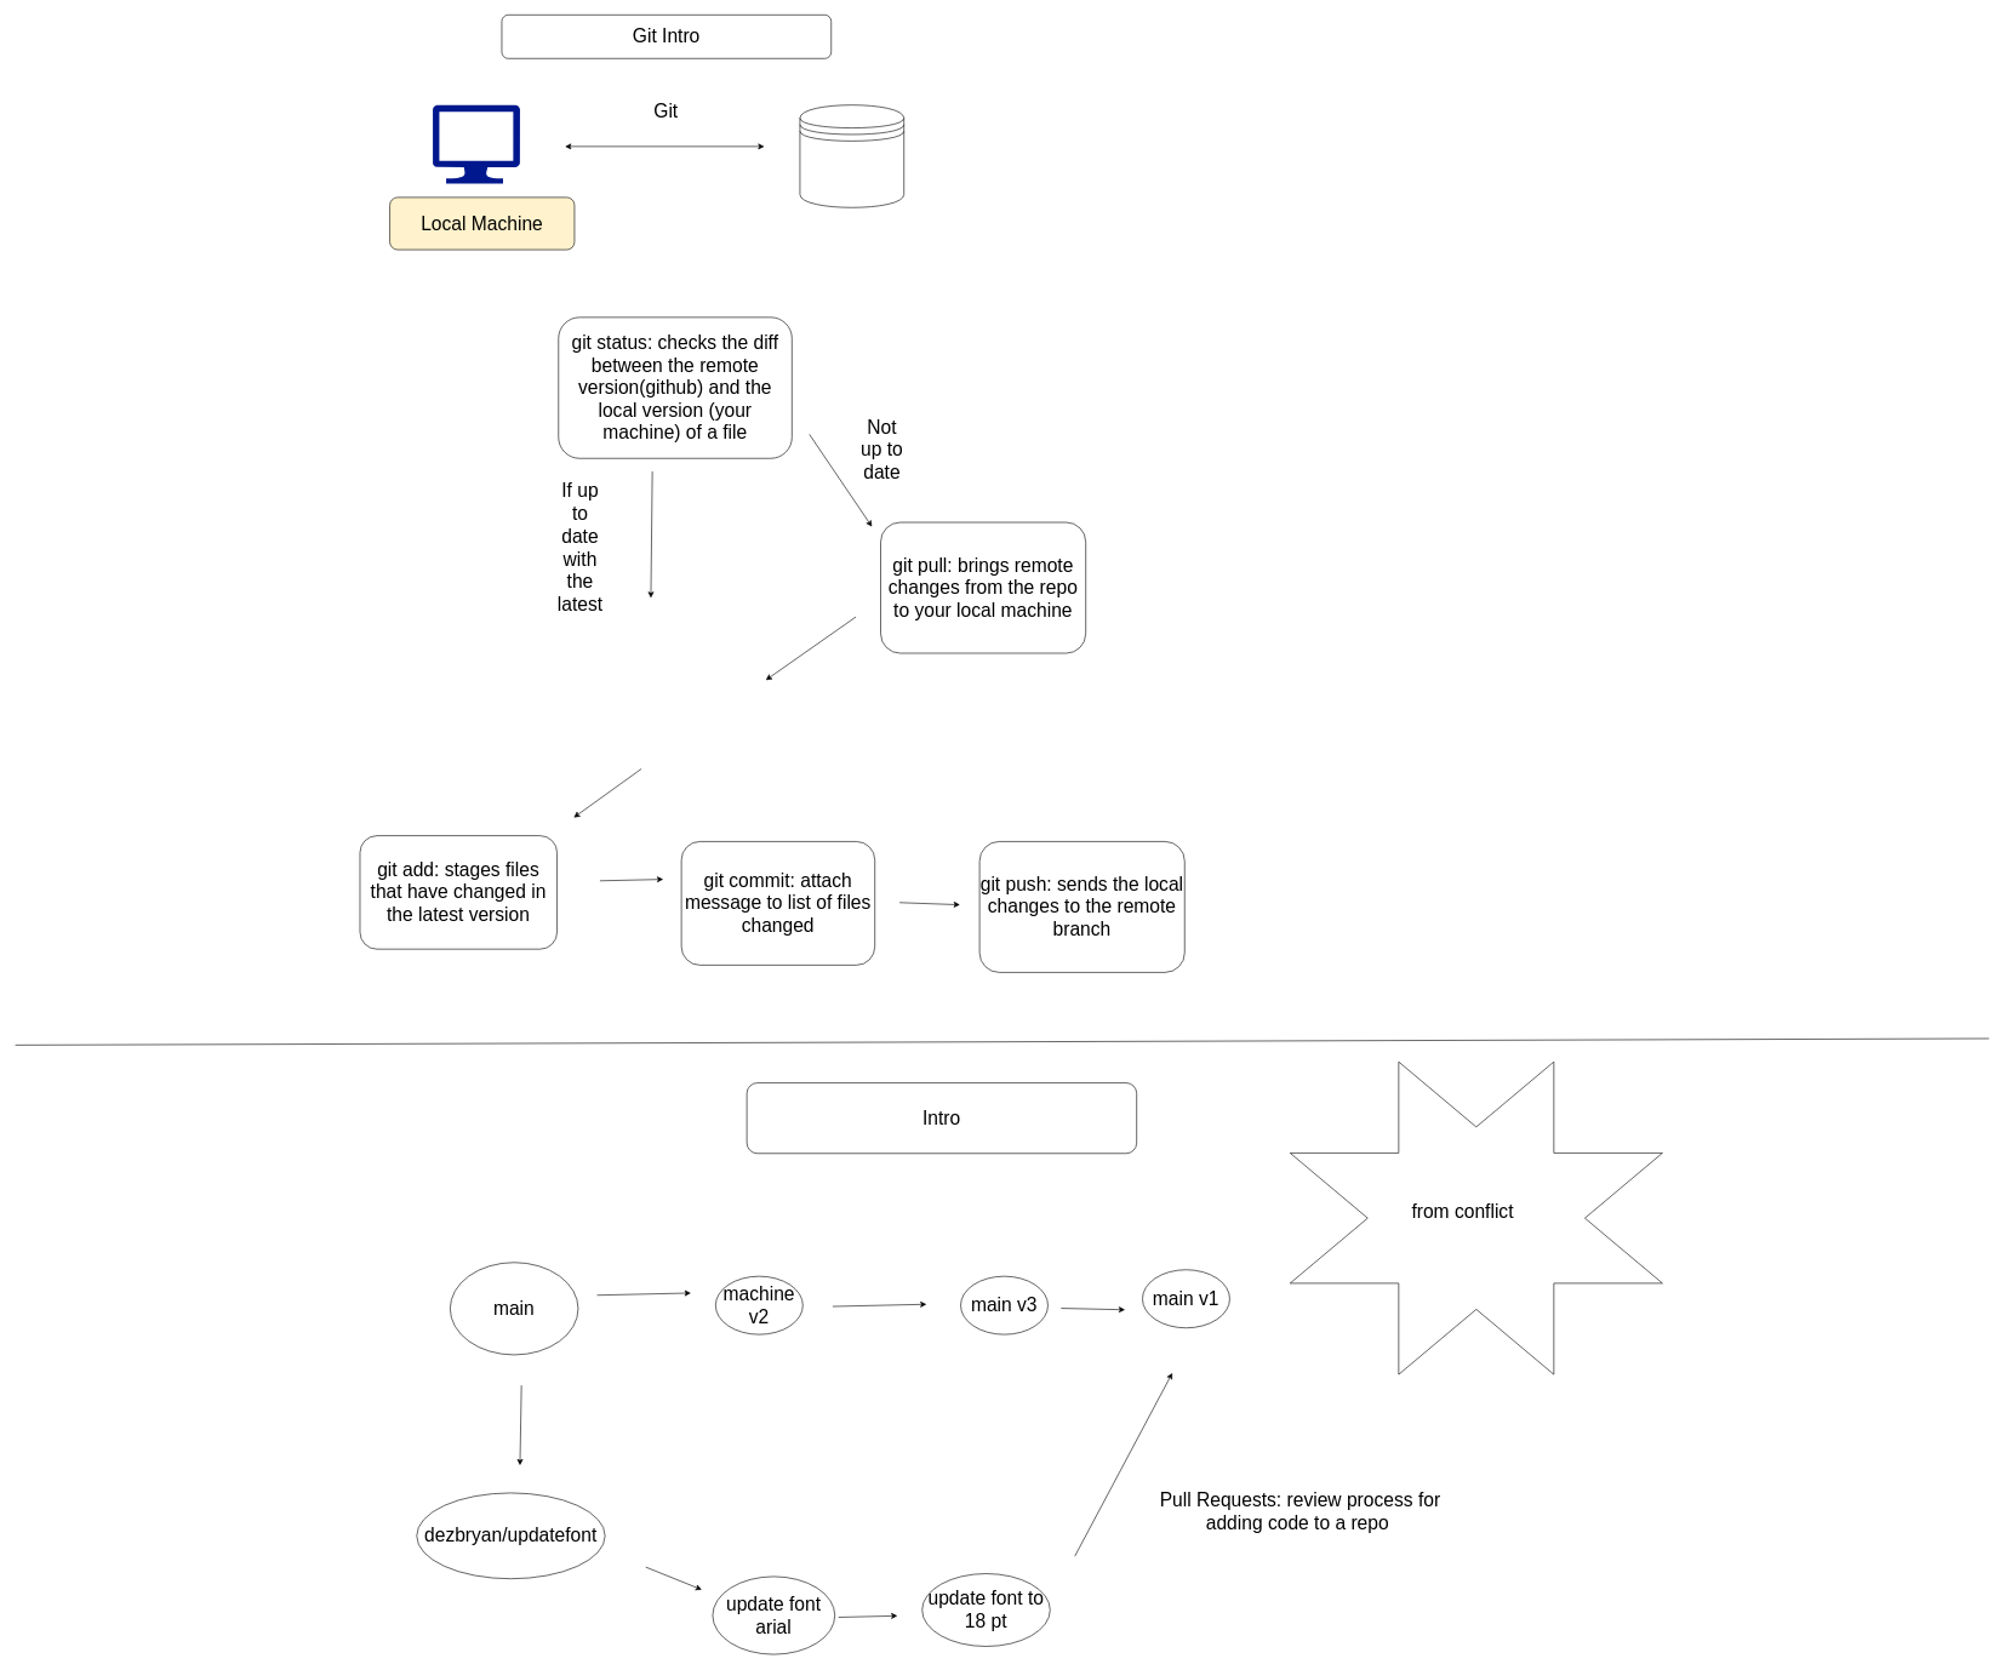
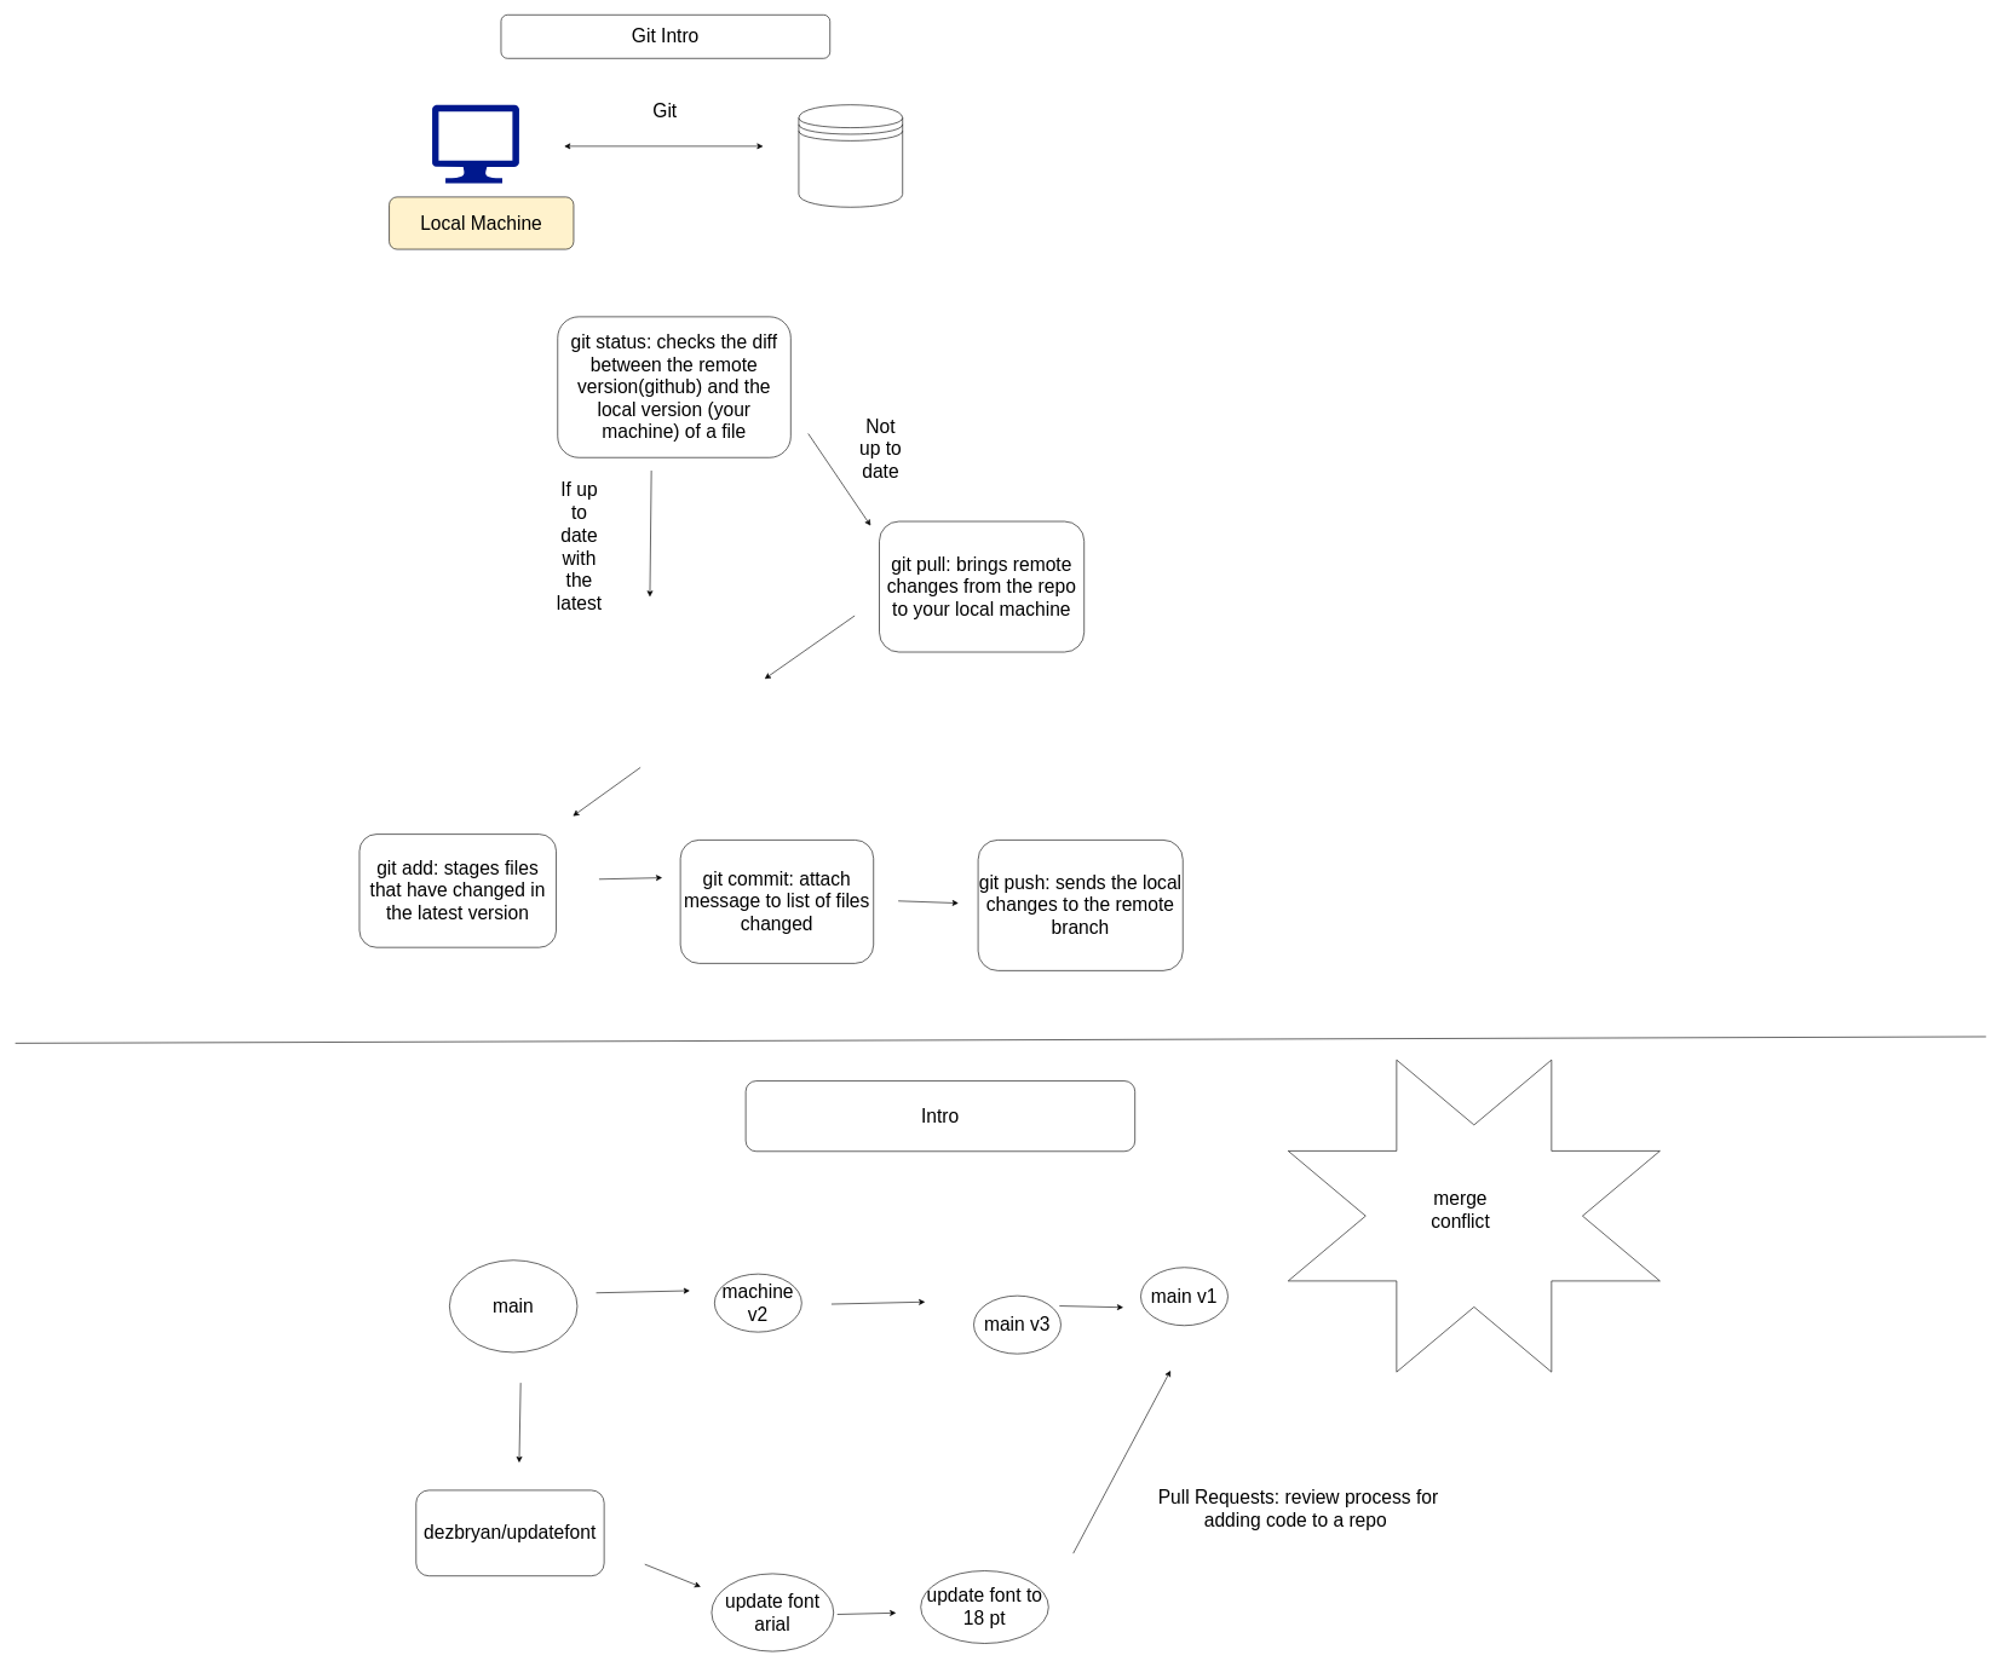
- <mxCell id="39" value="from conflict" style="text;html=1;strokeColor=none;fillColor=none;align=center;verticalAlign=middle;whiteSpace=wrap;rounded=0;fontSize=26;" parent="1" vertex="1"><mxGeometry x="1935" y="1606" width="151" height="122" as="geometry" /></mxCell>
+ <mxCell id="39" value="merge conflict" style="text;html=1;strokeColor=none;fillColor=none;align=center;verticalAlign=middle;whiteSpace=wrap;rounded=0;fontSize=26;" parent="1" vertex="1"><mxGeometry x="1935" y="1606" width="151" height="122" as="geometry" /></mxCell>
- <mxCell id="28" value="main v3" style="ellipse;whiteSpace=wrap;html=1;fontSize=26;" parent="1" vertex="1"><mxGeometry x="1320" y="1755" width="120" height="80" as="geometry" /></mxCell>
+ <mxCell id="28" value="main v3" style="ellipse;whiteSpace=wrap;html=1;fontSize=26;" parent="1" vertex="1"><mxGeometry x="1340" y="1785" width="120" height="80" as="geometry" /></mxCell>
- <mxCell id="25" value="dezbryan/updatefont" style="ellipse;whiteSpace=wrap;html=1;fontSize=26;" parent="1" vertex="1"><mxGeometry x="572" y="2053" width="259" height="118" as="geometry" /></mxCell>
+ <mxCell id="25" value="dezbryan/updatefont" style="whiteSpace=wrap;html=1;fontSize=26;rounded=1;" parent="1" vertex="1"><mxGeometry x="572" y="2053" width="259" height="118" as="geometry" /></mxCell>
